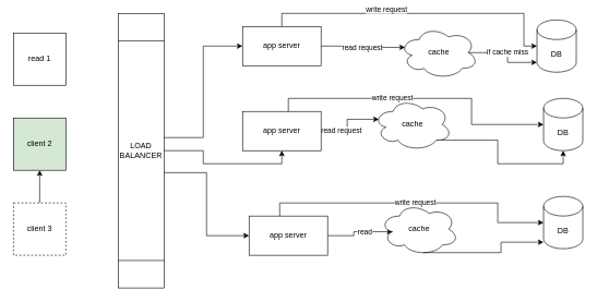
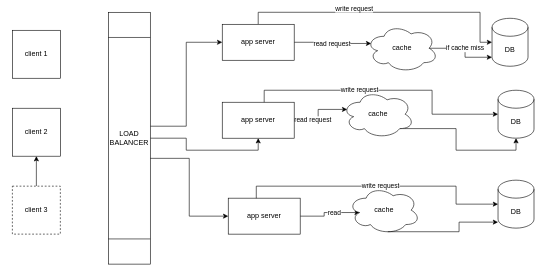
- <mxCell id="2" value="read 1" style="whiteSpace=wrap;html=1;aspect=fixed;" vertex="1" parent="1"><mxGeometry x="20" y="50" width="80" height="80" as="geometry" /></mxCell>
+ <mxCell id="2" value="client 1" style="whiteSpace=wrap;html=1;aspect=fixed;" vertex="1" parent="1"><mxGeometry x="20" y="50" width="80" height="80" as="geometry" /></mxCell>
- <mxCell id="3" value="client 2" style="whiteSpace=wrap;html=1;aspect=fixed;fillColor=#d5e8d4;" vertex="1" parent="1"><mxGeometry x="20" y="180" width="80" height="80" as="geometry" /></mxCell>
+ <mxCell id="3" value="client 2" style="whiteSpace=wrap;html=1;aspect=fixed;" vertex="1" parent="1"><mxGeometry x="20" y="180" width="80" height="80" as="geometry" /></mxCell>
